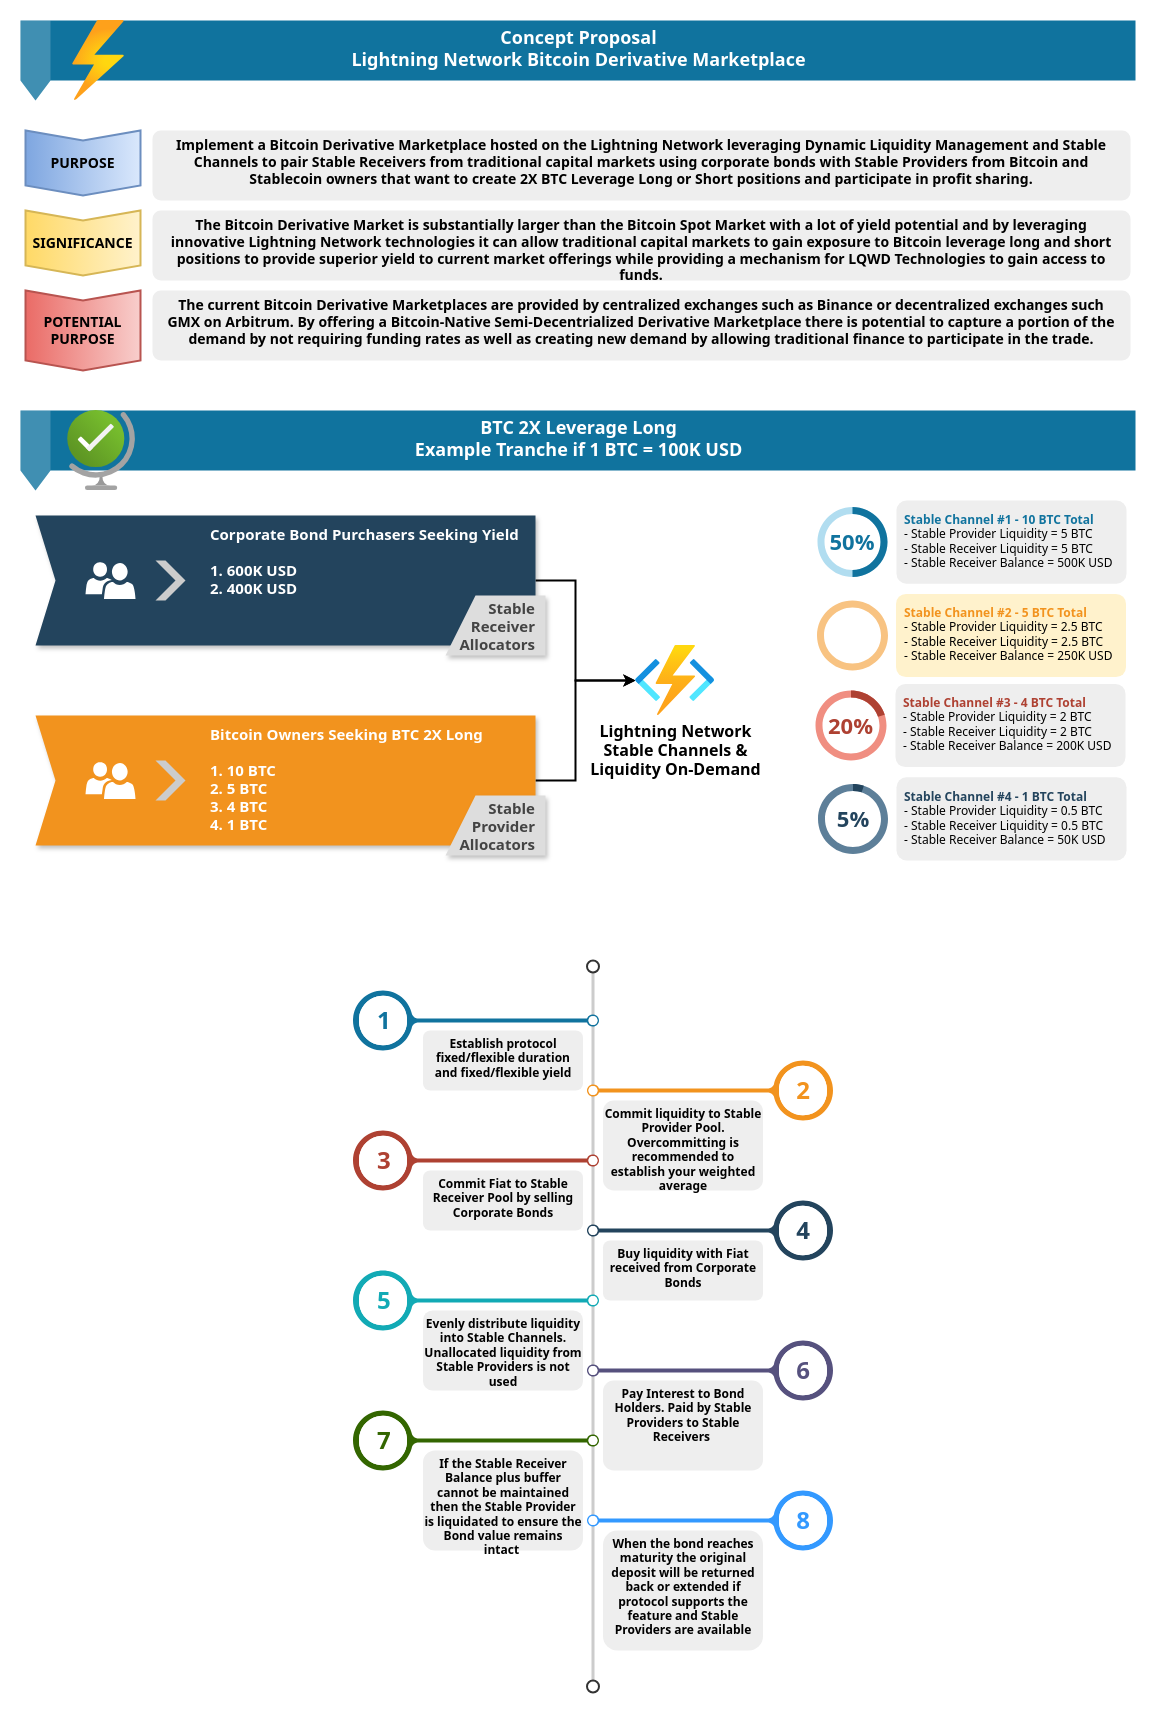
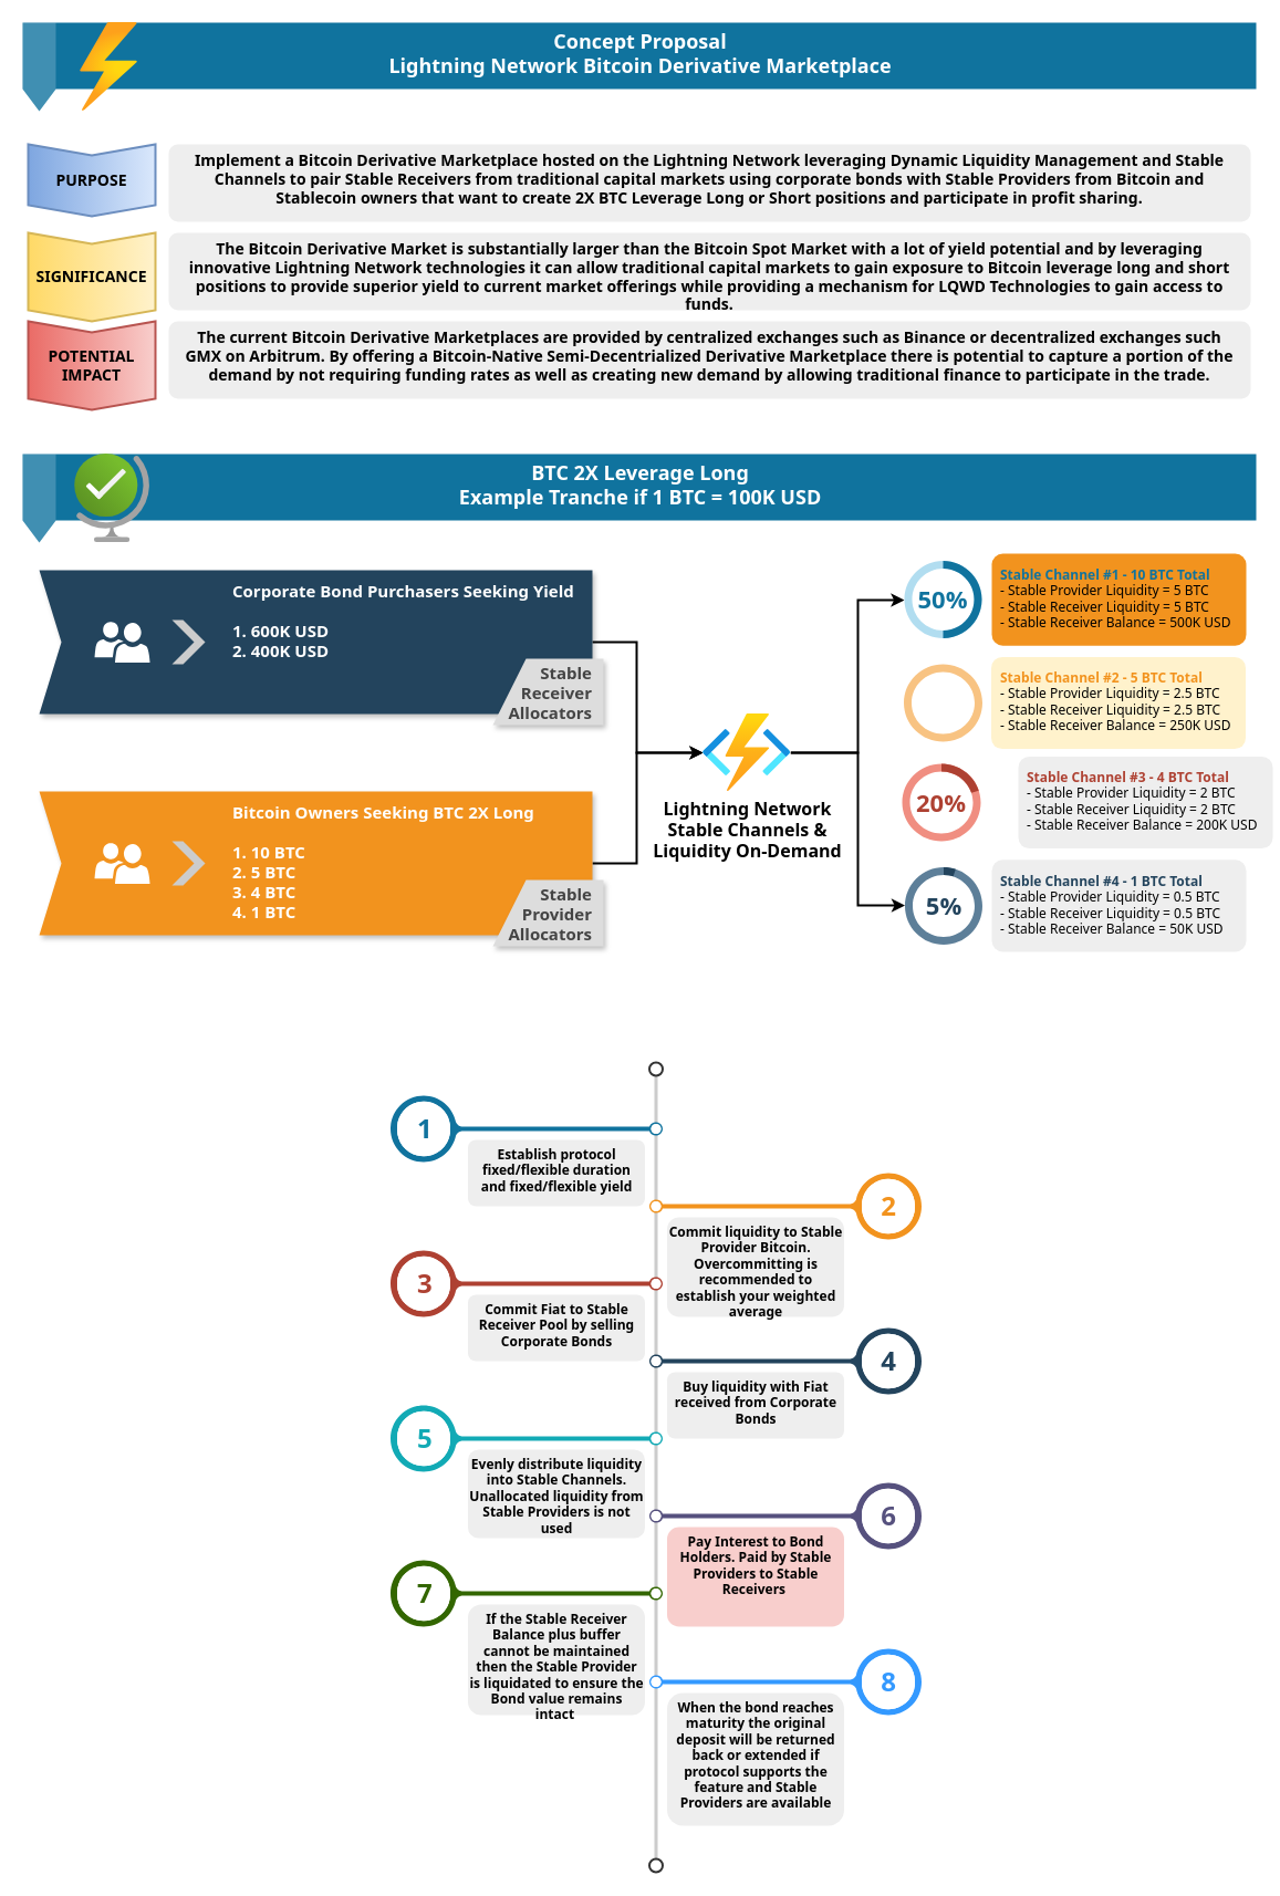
- <mxCell id="5" value="SIGNIFICANCE" style="shape=step;perimeter=stepPerimeter;whiteSpace=wrap;html=1;fixedSize=1;size=10;direction=south;fillColor=#fff2cc;strokeColor=#d6b656;rounded=0;fontFamily=Segoe UI;fontStyle=1;gradientColor=#ffd966;fontSize=14;strokeWidth=2;" parent="1" vertex="1"><mxGeometry x="25" y="210" width="115" height="65" as="geometry" /></mxCell>
+ <mxCell id="5" value="SIGNIFICANCE" style="shape=step;perimeter=stepPerimeter;whiteSpace=wrap;html=1;fixedSize=1;size=10;direction=south;fillColor=#fff2cc;strokeColor=#d6b656;rounded=0;fontFamily=Segoe UI;fontStyle=1;gradientColor=#ffd966;fontSize=14;strokeWidth=2;" parent="1" vertex="1"><mxGeometry x="25" y="210" width="115" height="80" as="geometry" /></mxCell>
- <mxCell id="6" value="POTENTIAL&lt;br&gt;PURPOSE" style="shape=step;perimeter=stepPerimeter;whiteSpace=wrap;html=1;fixedSize=1;size=10;direction=south;fillColor=#f8cecc;strokeColor=#b85450;rounded=0;fontFamily=Segoe UI;fontStyle=1;gradientColor=#ea6b66;fontSize=14;strokeWidth=2;" parent="1" vertex="1"><mxGeometry x="25" y="290" width="115" height="80" as="geometry" /></mxCell>
+ <mxCell id="6" value="POTENTIAL&lt;br&gt;IMPACT" style="shape=step;perimeter=stepPerimeter;whiteSpace=wrap;html=1;fixedSize=1;size=10;direction=south;fillColor=#f8cecc;strokeColor=#b85450;rounded=0;fontFamily=Segoe UI;fontStyle=1;gradientColor=#ea6b66;fontSize=14;strokeWidth=2;" parent="1" vertex="1"><mxGeometry x="25" y="290" width="115" height="80" as="geometry" /></mxCell>
- <mxCell id="32" value="&lt;font&gt;&lt;font color=&quot;#10739e&quot;&gt;&lt;b&gt;Stable Channel #1 - 10 BTC Total&lt;/b&gt;&lt;/font&gt;&lt;span&gt;&amp;nbsp;&lt;/span&gt;&lt;/font&gt;&lt;div&gt;&lt;font&gt;&lt;span&gt;-&amp;nbsp;&lt;/span&gt;&lt;/font&gt;&lt;span style=&quot;background-color: transparent; color: light-dark(rgb(0, 0, 0), rgb(255, 255, 255));&quot;&gt;Stable Provider Liquidity = 5 BTC&lt;/span&gt;&lt;/div&gt;&lt;div&gt;&lt;font style=&quot;background-color: transparent; color: light-dark(rgb(0, 0, 0), rgb(255, 255, 255));&quot;&gt;- Stable Receiver Liquidity =&amp;nbsp;&lt;/font&gt;&lt;span style=&quot;background-color: transparent; color: light-dark(rgb(0, 0, 0), rgb(255, 255, 255));&quot;&gt;5 BTC&lt;/span&gt;&lt;/div&gt;&lt;div&gt;&lt;font&gt;&lt;span&gt;- Stable Receiver Balance = 500K USD&lt;/span&gt;&lt;/font&gt;&lt;/div&gt;" style="rounded=1;strokeColor=none;fillColor=#EEEEEE;align=left;arcSize=12;verticalAlign=top;whiteSpace=wrap;html=1;fontSize=12;spacing=8;fontFamily=Segoe UI;" parent="1" vertex="1"><mxGeometry x="896" y="500" width="230" height="83.16" as="geometry" /></mxCell>
+ <mxCell id="32" value="&lt;font&gt;&lt;font color=&quot;#10739e&quot;&gt;&lt;b&gt;Stable Channel #1 - 10 BTC Total&lt;/b&gt;&lt;/font&gt;&lt;span&gt;&amp;nbsp;&lt;/span&gt;&lt;/font&gt;&lt;div&gt;&lt;font&gt;&lt;span&gt;-&amp;nbsp;&lt;/span&gt;&lt;/font&gt;&lt;span style=&quot;background-color: transparent; color: light-dark(rgb(0, 0, 0), rgb(255, 255, 255));&quot;&gt;Stable Provider Liquidity = 5 BTC&lt;/span&gt;&lt;/div&gt;&lt;div&gt;&lt;font style=&quot;background-color: transparent; color: light-dark(rgb(0, 0, 0), rgb(255, 255, 255));&quot;&gt;- Stable Receiver Liquidity =&amp;nbsp;&lt;/font&gt;&lt;span style=&quot;background-color: transparent; color: light-dark(rgb(0, 0, 0), rgb(255, 255, 255));&quot;&gt;5 BTC&lt;/span&gt;&lt;/div&gt;&lt;div&gt;&lt;font&gt;&lt;span&gt;- Stable Receiver Balance = 500K USD&lt;/span&gt;&lt;/font&gt;&lt;/div&gt;" style="rounded=1;strokeColor=none;fillColor=#f2931e;align=left;arcSize=12;verticalAlign=top;whiteSpace=wrap;html=1;fontSize=12;spacing=8;fontFamily=Segoe UI;" parent="1" vertex="1"><mxGeometry x="896" y="500" width="230" height="83.16" as="geometry" /></mxCell>
+ <mxCell id="22" value="" style="edgeStyle=orthogonalEdgeStyle;rounded=0;orthogonalLoop=1;jettySize=auto;html=1;strokeWidth=2;" parent="1" source="24" target="26" edge="1"><mxGeometry relative="1" as="geometry"><Array as="points"><mxPoint x="775" y="680" /><mxPoint x="775" y="542" /></Array></mxGeometry></mxCell>
- <mxCell id="34" value="&lt;font&gt;&lt;font color=&quot;#AE4132&quot;&gt;&lt;b&gt;Stable Channel #3 - 4 BTC Total&lt;/b&gt;&lt;/font&gt;&lt;br&gt;&lt;div&gt;-&amp;nbsp;&lt;span style=&quot;background-color: transparent; color: light-dark(rgb(0, 0, 0), rgb(255, 255, 255));&quot;&gt;Stable Provider Liquidity = 2 BTC&lt;/span&gt;&lt;/div&gt;&lt;div&gt;&lt;font style=&quot;background-color: transparent; color: light-dark(rgb(0, 0, 0), rgb(255, 255, 255));&quot;&gt;- Stable Receiver Liquidity = 2&lt;/font&gt;&lt;span style=&quot;background-color: transparent; color: light-dark(rgb(0, 0, 0), rgb(255, 255, 255));&quot;&gt;&amp;nbsp;BTC&lt;/span&gt;&lt;/div&gt;&lt;div&gt;- Stable Receiver Balance = 200K USD&lt;/div&gt;&lt;/font&gt;" style="rounded=1;strokeColor=none;fillColor=#EEEEEE;align=left;arcSize=12;verticalAlign=top;whiteSpace=wrap;html=1;fontSize=12;spacing=8;fontFamily=Segoe UI;" parent="1" vertex="1"><mxGeometry x="895" y="683.42" width="230" height="83.16" as="geometry" /></mxCell>
+ <mxCell id="34" value="&lt;font&gt;&lt;font color=&quot;#AE4132&quot;&gt;&lt;b&gt;Stable Channel #3 - 4 BTC Total&lt;/b&gt;&lt;/font&gt;&lt;br&gt;&lt;div&gt;-&amp;nbsp;&lt;span style=&quot;background-color: transparent; color: light-dark(rgb(0, 0, 0), rgb(255, 255, 255));&quot;&gt;Stable Provider Liquidity = 2 BTC&lt;/span&gt;&lt;/div&gt;&lt;div&gt;&lt;font style=&quot;background-color: transparent; color: light-dark(rgb(0, 0, 0), rgb(255, 255, 255));&quot;&gt;- Stable Receiver Liquidity = 2&lt;/font&gt;&lt;span style=&quot;background-color: transparent; color: light-dark(rgb(0, 0, 0), rgb(255, 255, 255));&quot;&gt;&amp;nbsp;BTC&lt;/span&gt;&lt;/div&gt;&lt;div&gt;- Stable Receiver Balance = 200K USD&lt;/div&gt;&lt;/font&gt;" style="rounded=1;strokeColor=none;fillColor=#EEEEEE;align=left;arcSize=12;verticalAlign=top;whiteSpace=wrap;html=1;fontSize=12;spacing=8;fontFamily=Segoe UI;" parent="1" vertex="1"><mxGeometry x="920" y="683.42" width="230" height="83.16" as="geometry" /></mxCell>
+ <mxCell id="23" value="" style="edgeStyle=orthogonalEdgeStyle;rounded=0;orthogonalLoop=1;jettySize=auto;html=1;strokeWidth=2;" parent="1" source="24" target="31" edge="1"><mxGeometry relative="1" as="geometry"><Array as="points"><mxPoint x="775" y="680" /><mxPoint x="775" y="818" /></Array></mxGeometry></mxCell>
- <mxCell id="48" value="&lt;span style=&quot;font-weight: 700; text-align: left;&quot;&gt;Commit liquidity to Stable Provider Pool. Overcommitting is recommended to establish your weighted average&lt;/span&gt;" style="rounded=1;strokeColor=none;fillColor=#EEEEEE;align=center;arcSize=12;verticalAlign=top;whiteSpace=wrap;html=1;fontSize=12;fontFamily=Segoe UI;fontColor=#000000;" parent="1" vertex="1"><mxGeometry x="602.5" y="1100" width="160" height="90" as="geometry" /></mxCell>
+ <mxCell id="48" value="&lt;span style=&quot;font-weight: 700; text-align: left;&quot;&gt;Commit liquidity to Stable Provider Bitcoin. Overcommitting is recommended to establish your weighted average&lt;/span&gt;" style="rounded=1;strokeColor=none;fillColor=#EEEEEE;align=center;arcSize=12;verticalAlign=top;whiteSpace=wrap;html=1;fontSize=12;fontFamily=Segoe UI;fontColor=#000000;" parent="1" vertex="1"><mxGeometry x="602.5" y="1100" width="160" height="90" as="geometry" /></mxCell>
- <mxCell id="52" value="&lt;span style=&quot;font-weight: 700; text-align: left;&quot;&gt;Pay Interest to Bond Holders. Paid by Stable Providers to Stable Receivers&amp;nbsp;&lt;/span&gt;" style="rounded=1;strokeColor=none;fillColor=#EEEEEE;align=center;arcSize=12;verticalAlign=top;whiteSpace=wrap;html=1;fontSize=12;fontFamily=Segoe UI;fontColor=#000000;" parent="1" vertex="1"><mxGeometry x="602.5" y="1380" width="160" height="90" as="geometry" /></mxCell>
+ <mxCell id="52" value="&lt;span style=&quot;font-weight: 700; text-align: left;&quot;&gt;Pay Interest to Bond Holders. Paid by Stable Providers to Stable Receivers&amp;nbsp;&lt;/span&gt;" style="rounded=1;strokeColor=none;fillColor=#f8cecc;align=center;arcSize=12;verticalAlign=top;whiteSpace=wrap;html=1;fontSize=12;fontFamily=Segoe UI;fontColor=#000000;" parent="1" vertex="1"><mxGeometry x="602.5" y="1380" width="160" height="90" as="geometry" /></mxCell>
